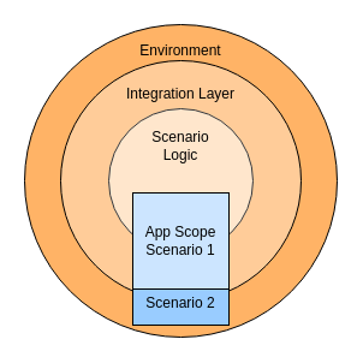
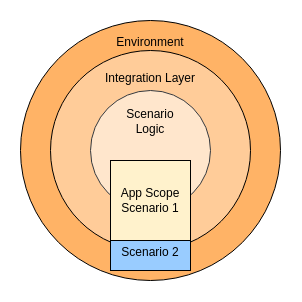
- <mxCell id="7" value="App Scope&lt;br&gt;Scenario 1" style="whiteSpace=wrap;html=1;aspect=fixed;shadow=0;fontFamily=Helvetica;fontSize=12;fontColor=default;strokeColor=default;fillColor=#CCE5FF;direction=south;" vertex="1" parent="1"><mxGeometry x="110" y="160" width="80" height="80" as="geometry" /></mxCell>
+ <mxCell id="7" value="App Scope&lt;br&gt;Scenario 1" style="whiteSpace=wrap;html=1;aspect=fixed;shadow=0;fontFamily=Helvetica;fontSize=12;fontColor=default;strokeColor=default;fillColor=#fff2cc;direction=south;" vertex="1" parent="1"><mxGeometry x="110" y="160" width="80" height="80" as="geometry" /></mxCell>
